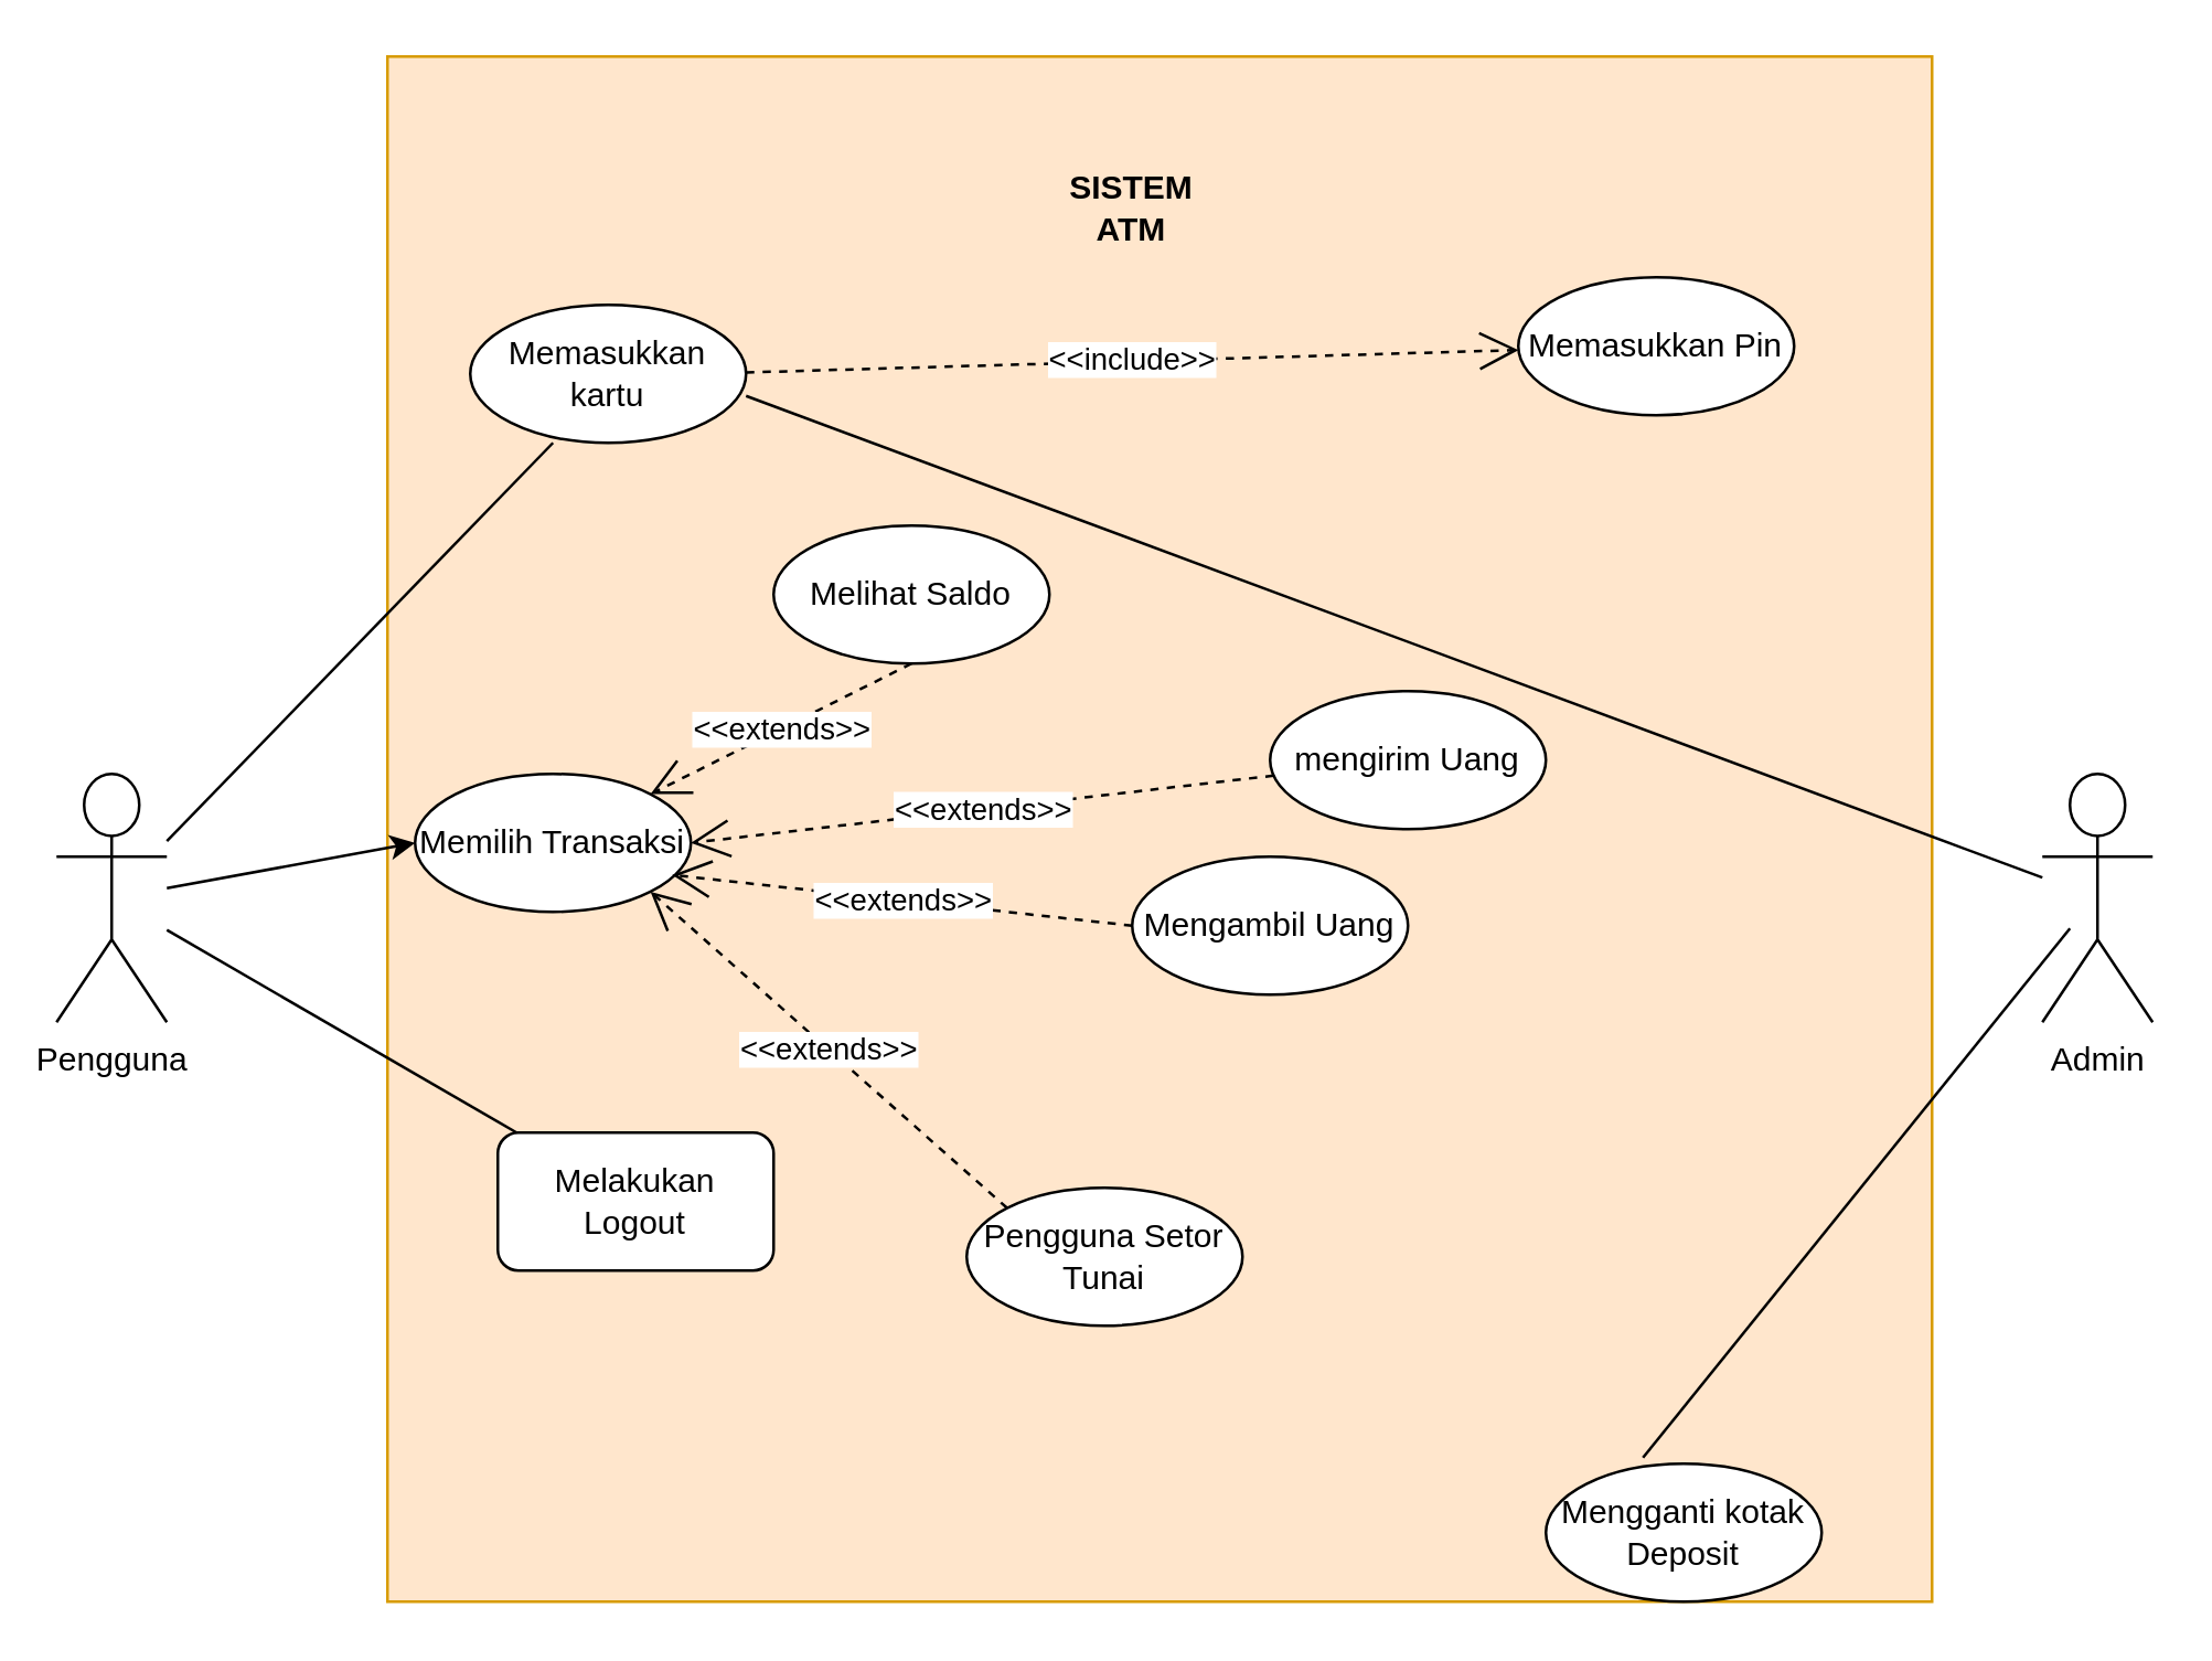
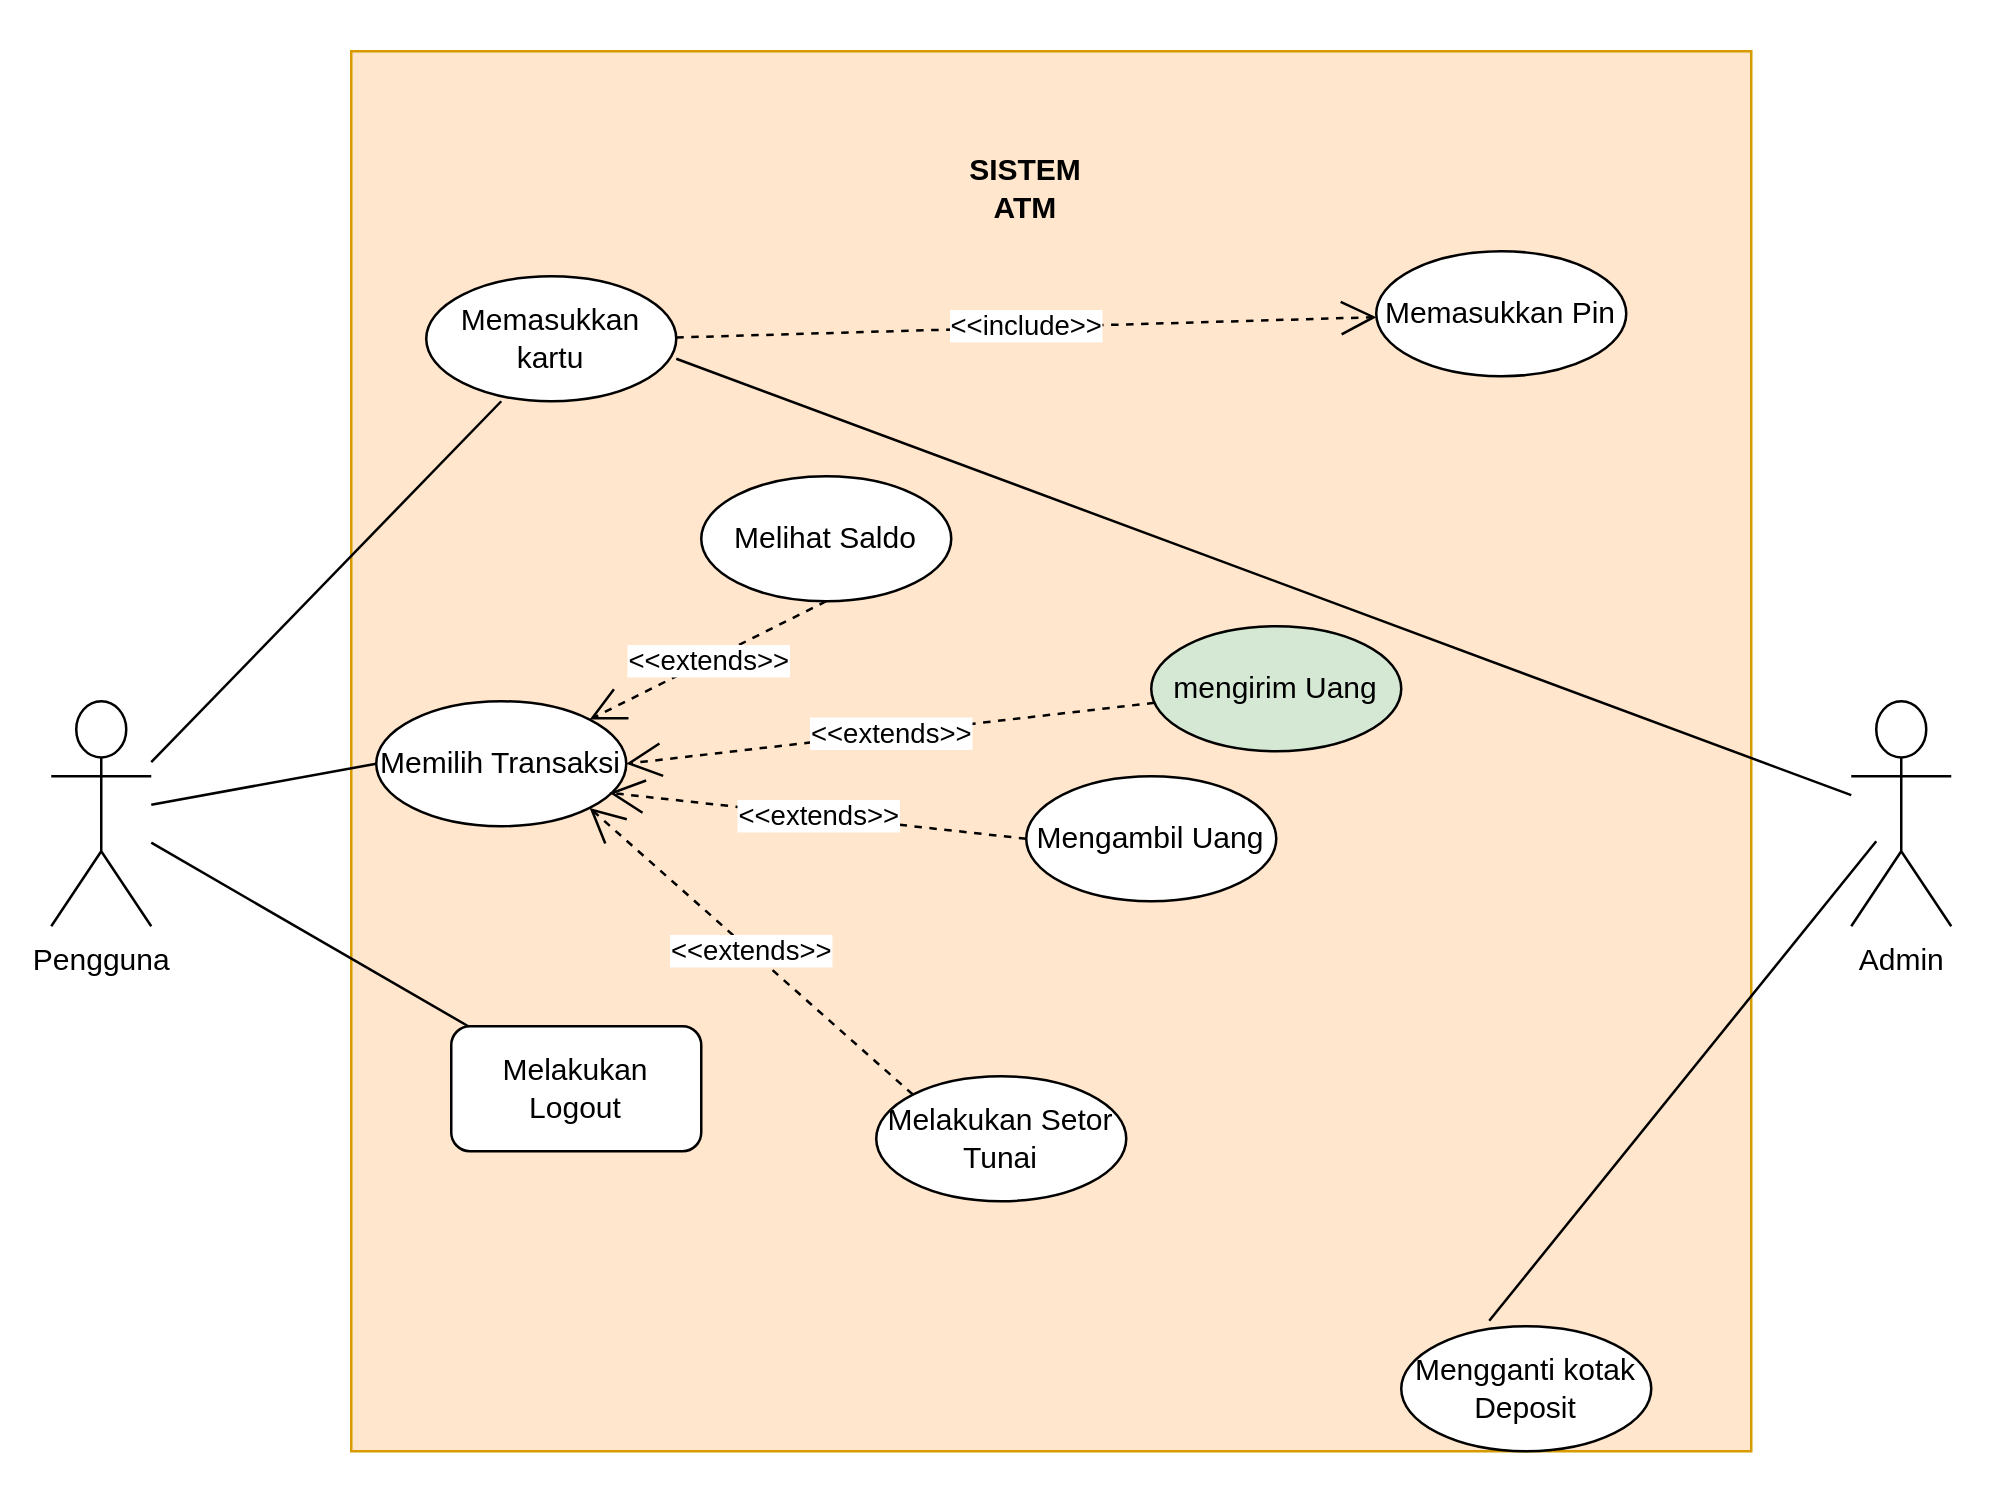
- <mxCell id="8" value="mengirim Uang" style="ellipse;whiteSpace=wrap;html=1;" vertex="1" parent="1"><mxGeometry x="460" y="250" width="100" height="50" as="geometry" /></mxCell>
+ <mxCell id="8" value="mengirim Uang" style="ellipse;whiteSpace=wrap;html=1;fillColor=#d5e8d4;" vertex="1" parent="1"><mxGeometry x="460" y="250" width="100" height="50" as="geometry" /></mxCell>
- <mxCell id="16" value="" style="endArrow=classic;html=1;rounded=0;entryX=0;entryY=0.5;entryDx=0;entryDy=0;" edge="1" parent="1" source="3" target="7"><mxGeometry width="50" height="50" relative="1" as="geometry"><mxPoint x="50" y="334" as="sourcePoint" /><mxPoint x="190" y="190" as="targetPoint" /></mxGeometry></mxCell>
+ <mxCell id="16" value="" style="endArrow=none;html=1;rounded=0;entryX=0;entryY=0.5;entryDx=0;entryDy=0;" edge="1" parent="1" source="3" target="7"><mxGeometry width="50" height="50" relative="1" as="geometry"><mxPoint x="50" y="334" as="sourcePoint" /><mxPoint x="190" y="190" as="targetPoint" /></mxGeometry></mxCell>
- <mxCell id="11" value="Pengguna Setor Tunai" style="ellipse;whiteSpace=wrap;html=1;" vertex="1" parent="1"><mxGeometry x="350" y="430" width="100" height="50" as="geometry" /></mxCell>
+ <mxCell id="11" value="Melakukan Setor Tunai" style="ellipse;whiteSpace=wrap;html=1;" vertex="1" parent="1"><mxGeometry x="350" y="430" width="100" height="50" as="geometry" /></mxCell>
